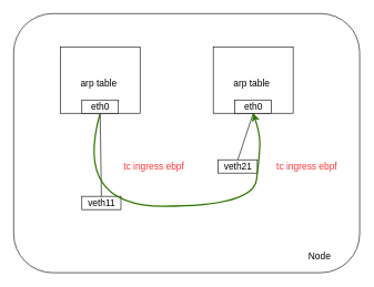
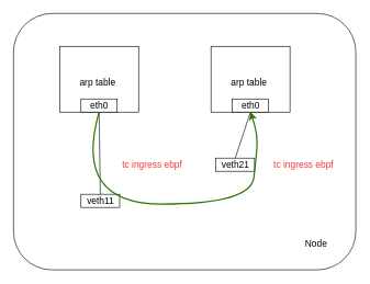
- <mxCell id="16" value="Node" style="text;html=1;strokeColor=none;fillColor=none;align=center;verticalAlign=middle;whiteSpace=wrap;rounded=0;fontSize=14;" vertex="1" parent="1"><mxGeometry x="450" y="370" width="60" height="30" as="geometry" /></mxCell>
+ <mxCell id="16" value="Node" style="text;html=1;strokeColor=none;fillColor=none;align=center;verticalAlign=middle;whiteSpace=wrap;rounded=0;fontSize=14;" vertex="1" parent="1"><mxGeometry x="450" y="355" width="60" height="30" as="geometry" /></mxCell>
